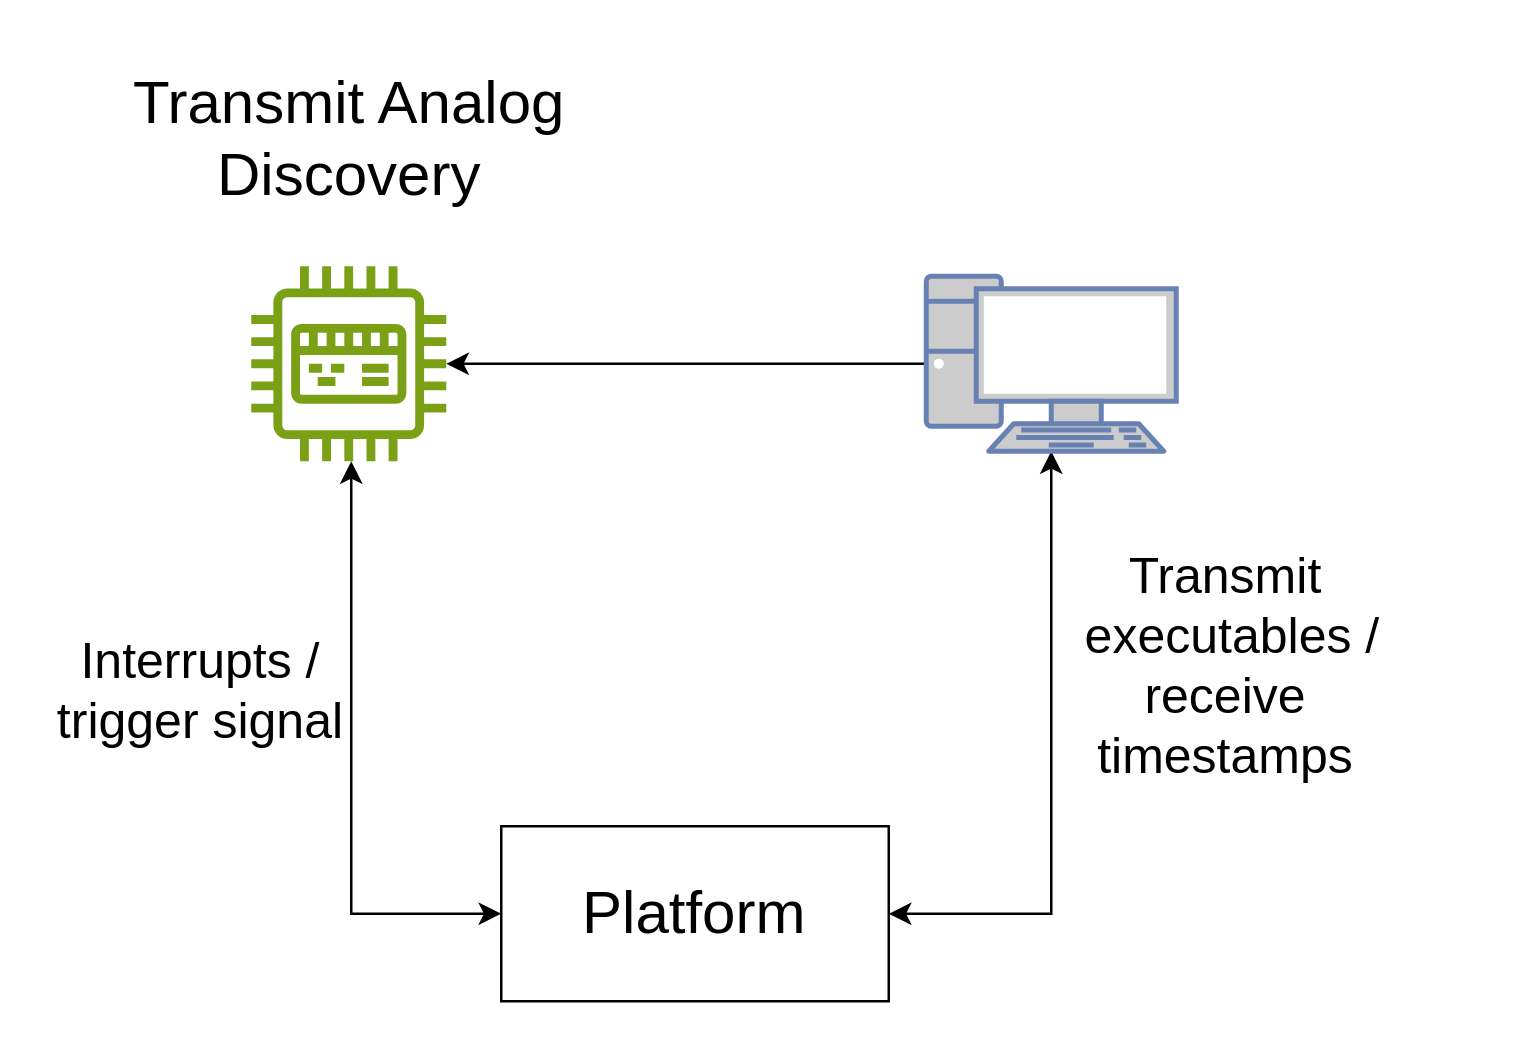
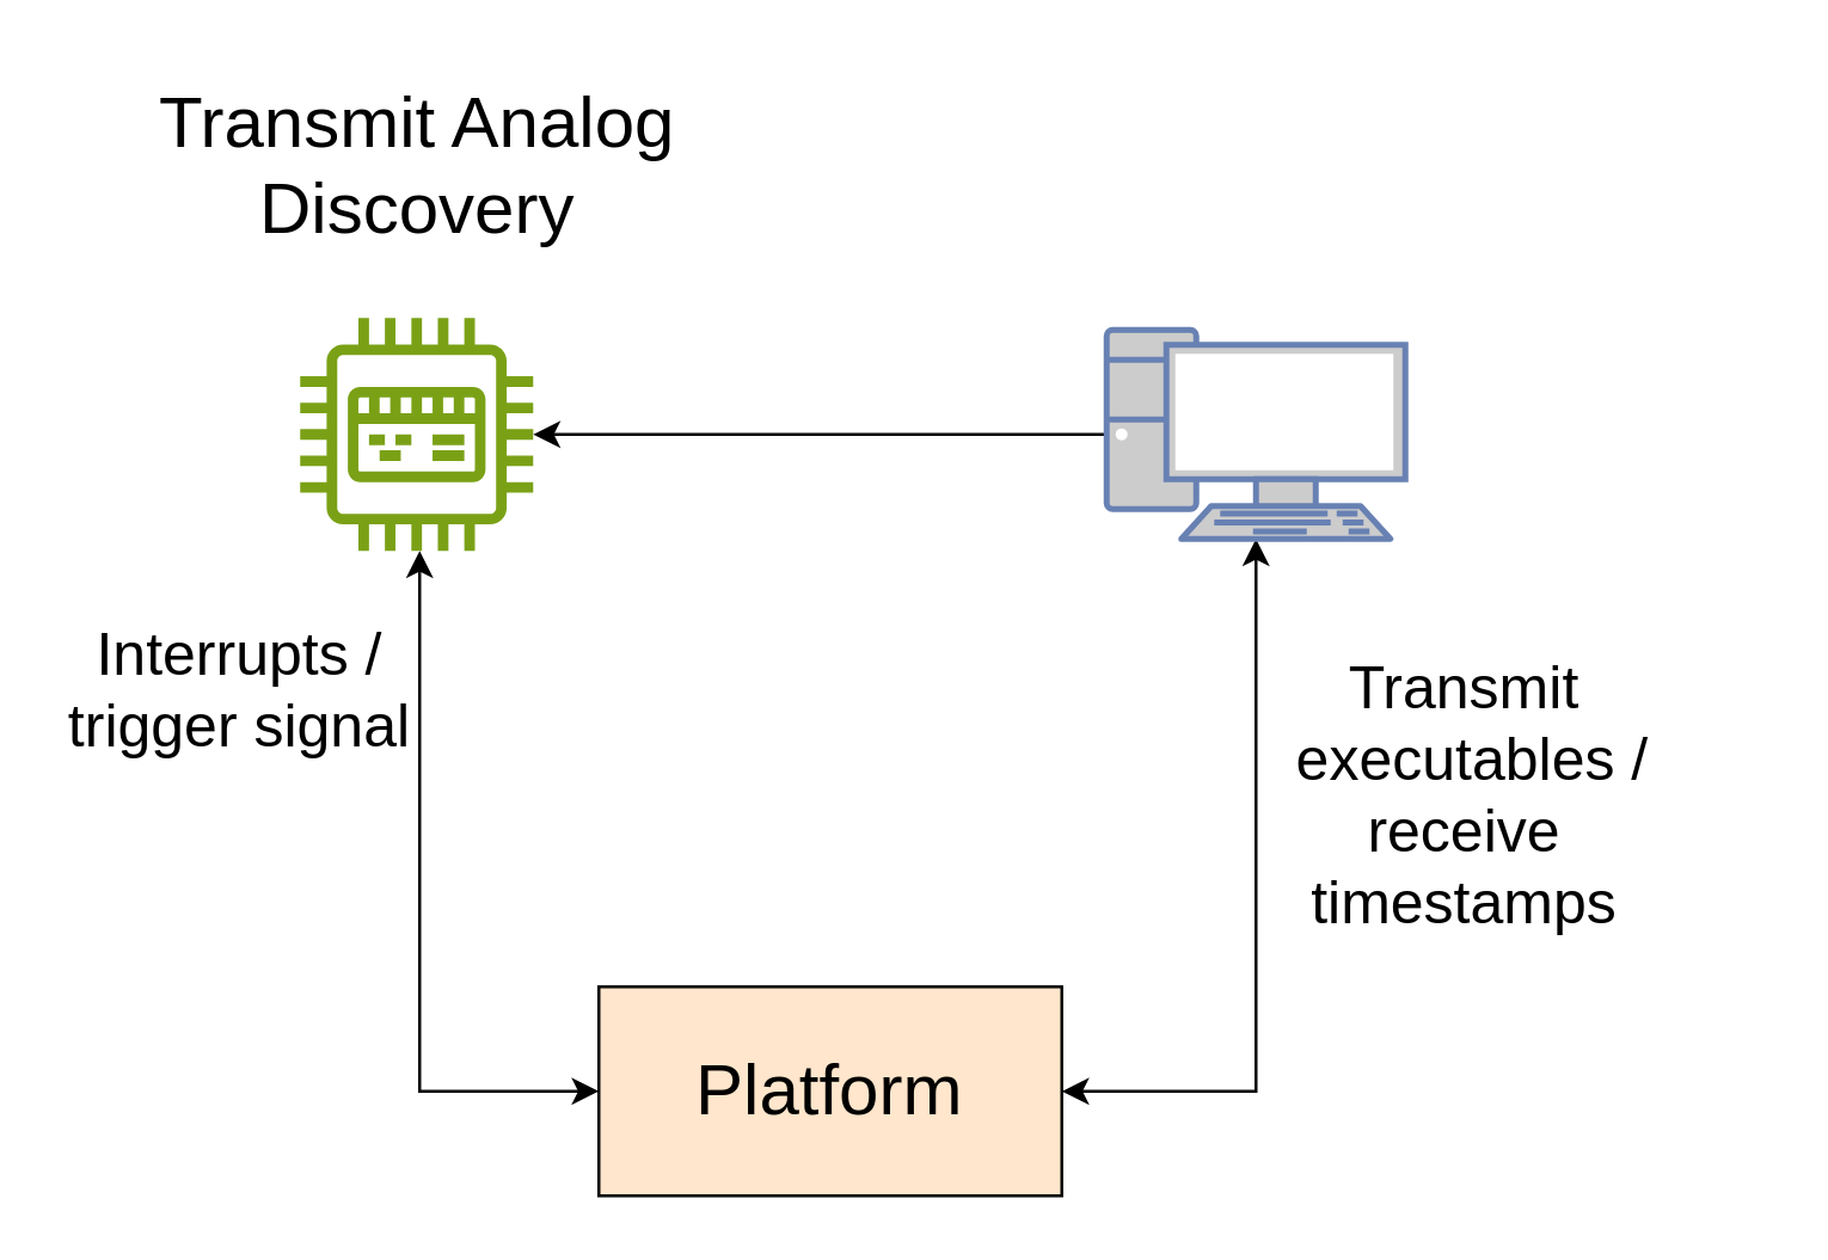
- <mxCell id="10" value="&lt;span style=&quot;font-size: 20px;&quot;&gt;Interrupts /&lt;br&gt;trigger signal&lt;br&gt;&lt;/span&gt;" style="text;html=1;align=center;verticalAlign=middle;whiteSpace=wrap;rounded=0;" vertex="1" parent="1"><mxGeometry x="20" y="245" width="120" height="60" as="geometry" /></mxCell>
+ <mxCell id="10" value="&lt;span style=&quot;font-size: 20px;&quot;&gt;Interrupts /&lt;br&gt;trigger signal&lt;br&gt;&lt;/span&gt;" style="text;html=1;align=center;verticalAlign=middle;whiteSpace=wrap;rounded=0;" vertex="1" parent="1"><mxGeometry x="20" y="200" width="120" height="60" as="geometry" /></mxCell>
- <mxCell id="8" value="&lt;span style=&quot;font-size: 24px;&quot;&gt;Platform&lt;/span&gt;" style="rounded=0;whiteSpace=wrap;html=1;" vertex="1" parent="1"><mxGeometry x="200" y="330" width="155" height="70" as="geometry" /></mxCell>
+ <mxCell id="8" value="&lt;span style=&quot;font-size: 24px;&quot;&gt;Platform&lt;/span&gt;" style="rounded=0;whiteSpace=wrap;html=1;fillColor=#ffe6cc;" vertex="1" parent="1"><mxGeometry x="200" y="330" width="155" height="70" as="geometry" /></mxCell>
